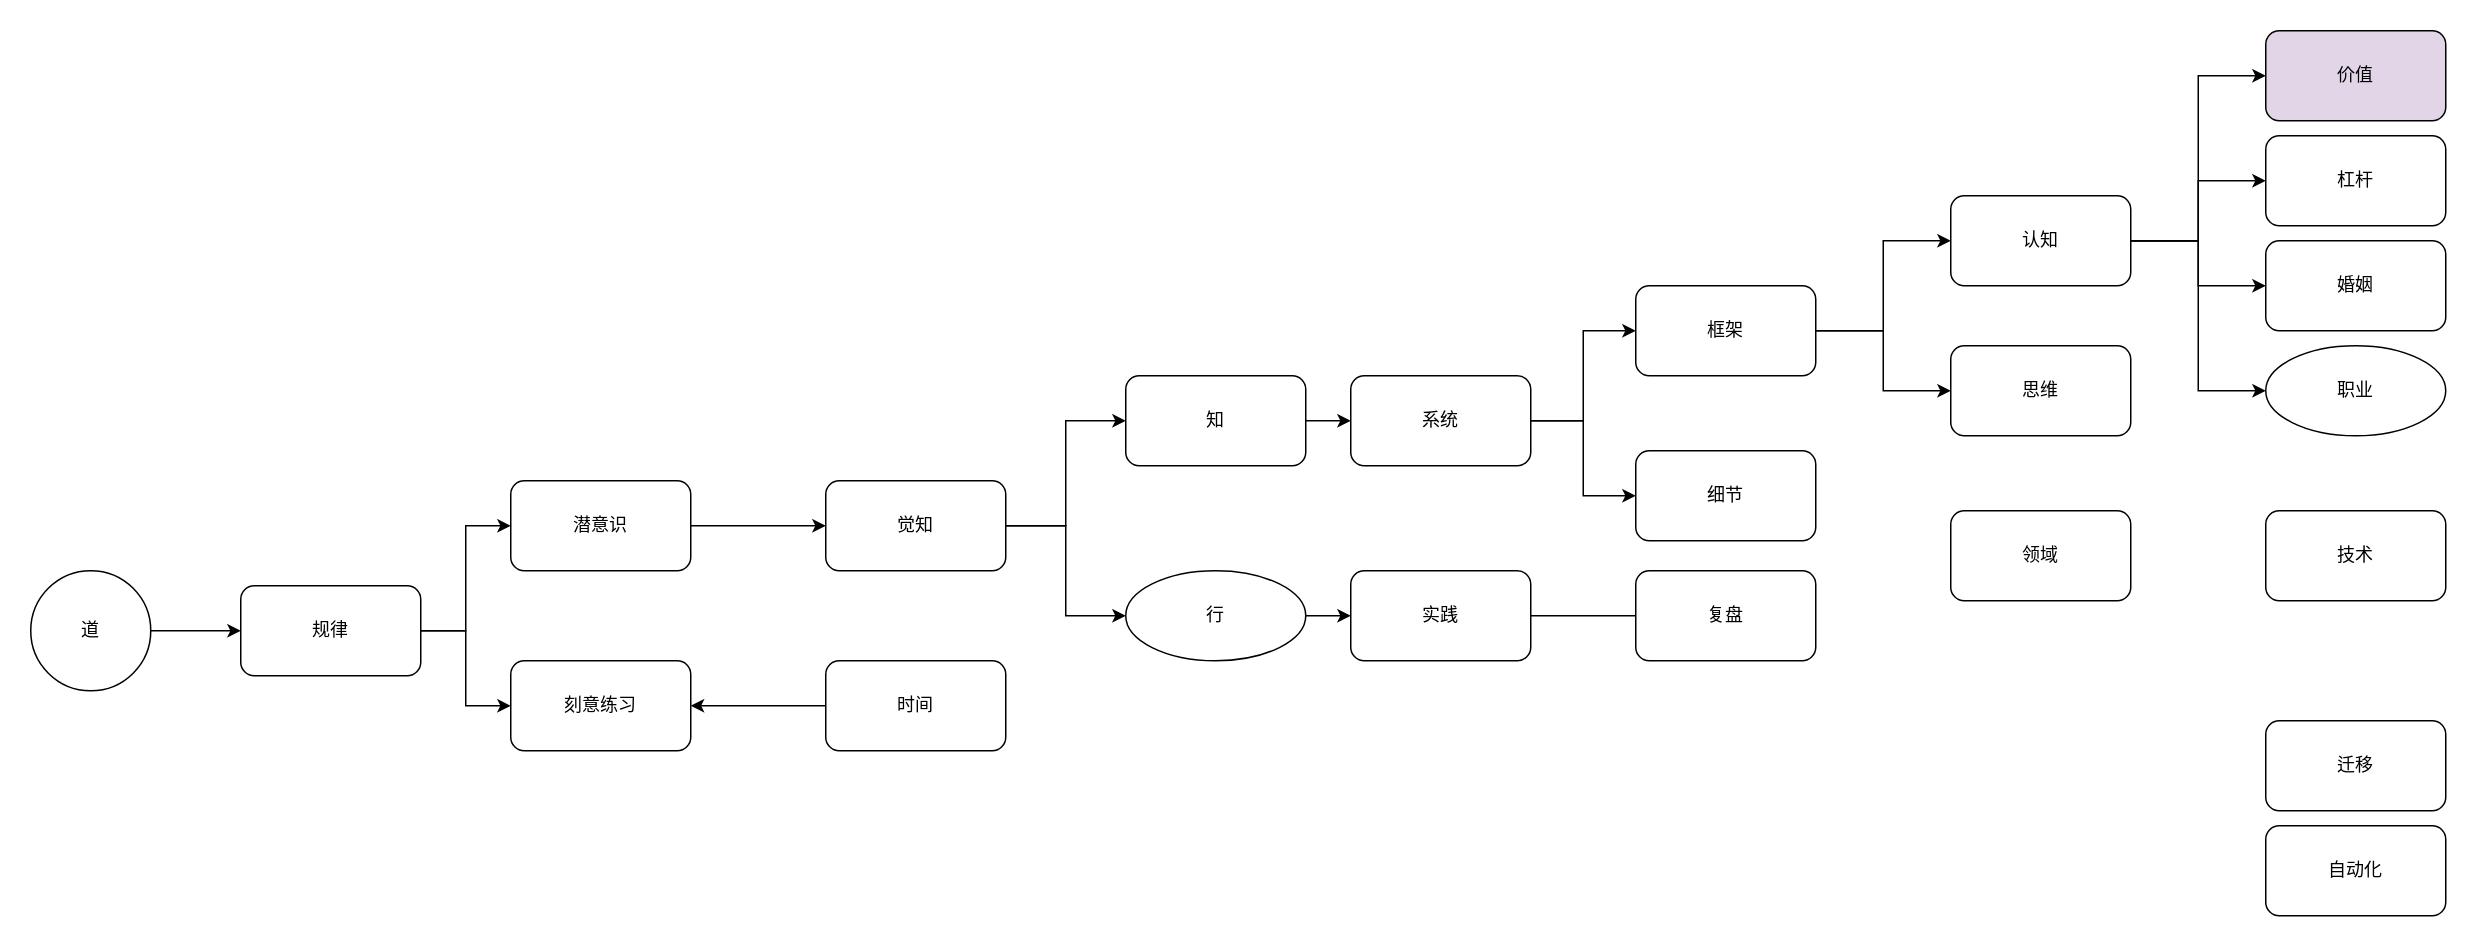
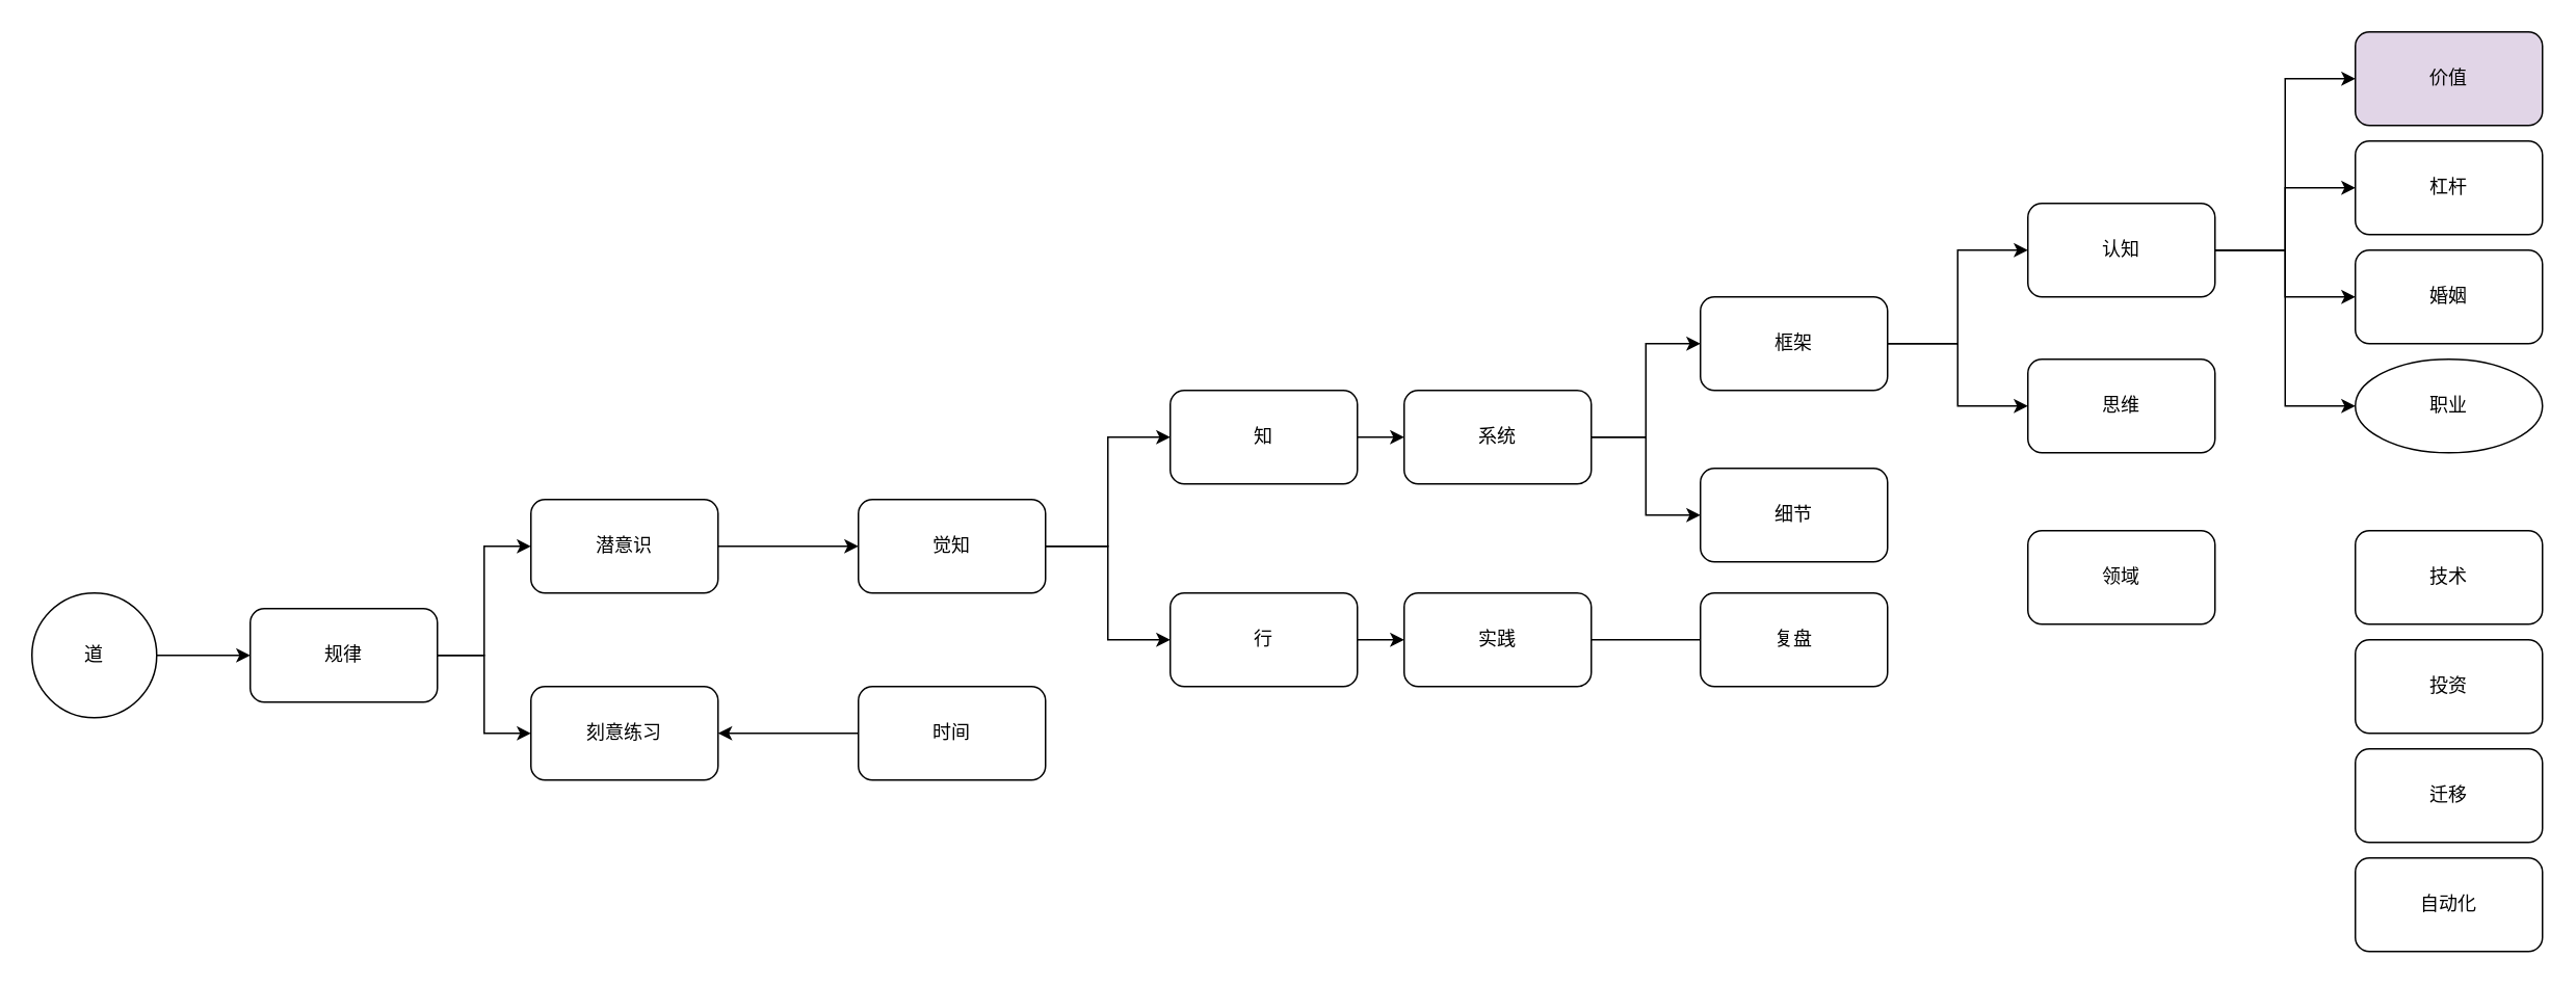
- <mxCell id="18" value="行" style="ellipse;whiteSpace=wrap;html=1;" vertex="1" parent="1"><mxGeometry x="750" y="380" width="120" height="60" as="geometry" /></mxCell>
+ <mxCell id="18" value="行" style="rounded=1;whiteSpace=wrap;html=1;" vertex="1" parent="1"><mxGeometry x="750" y="380" width="120" height="60" as="geometry" /></mxCell>
+ <mxCell id="41" value="投资" style="rounded=1;whiteSpace=wrap;html=1;" vertex="1" parent="1"><mxGeometry x="1510" y="410" width="120" height="60" as="geometry" /></mxCell>
